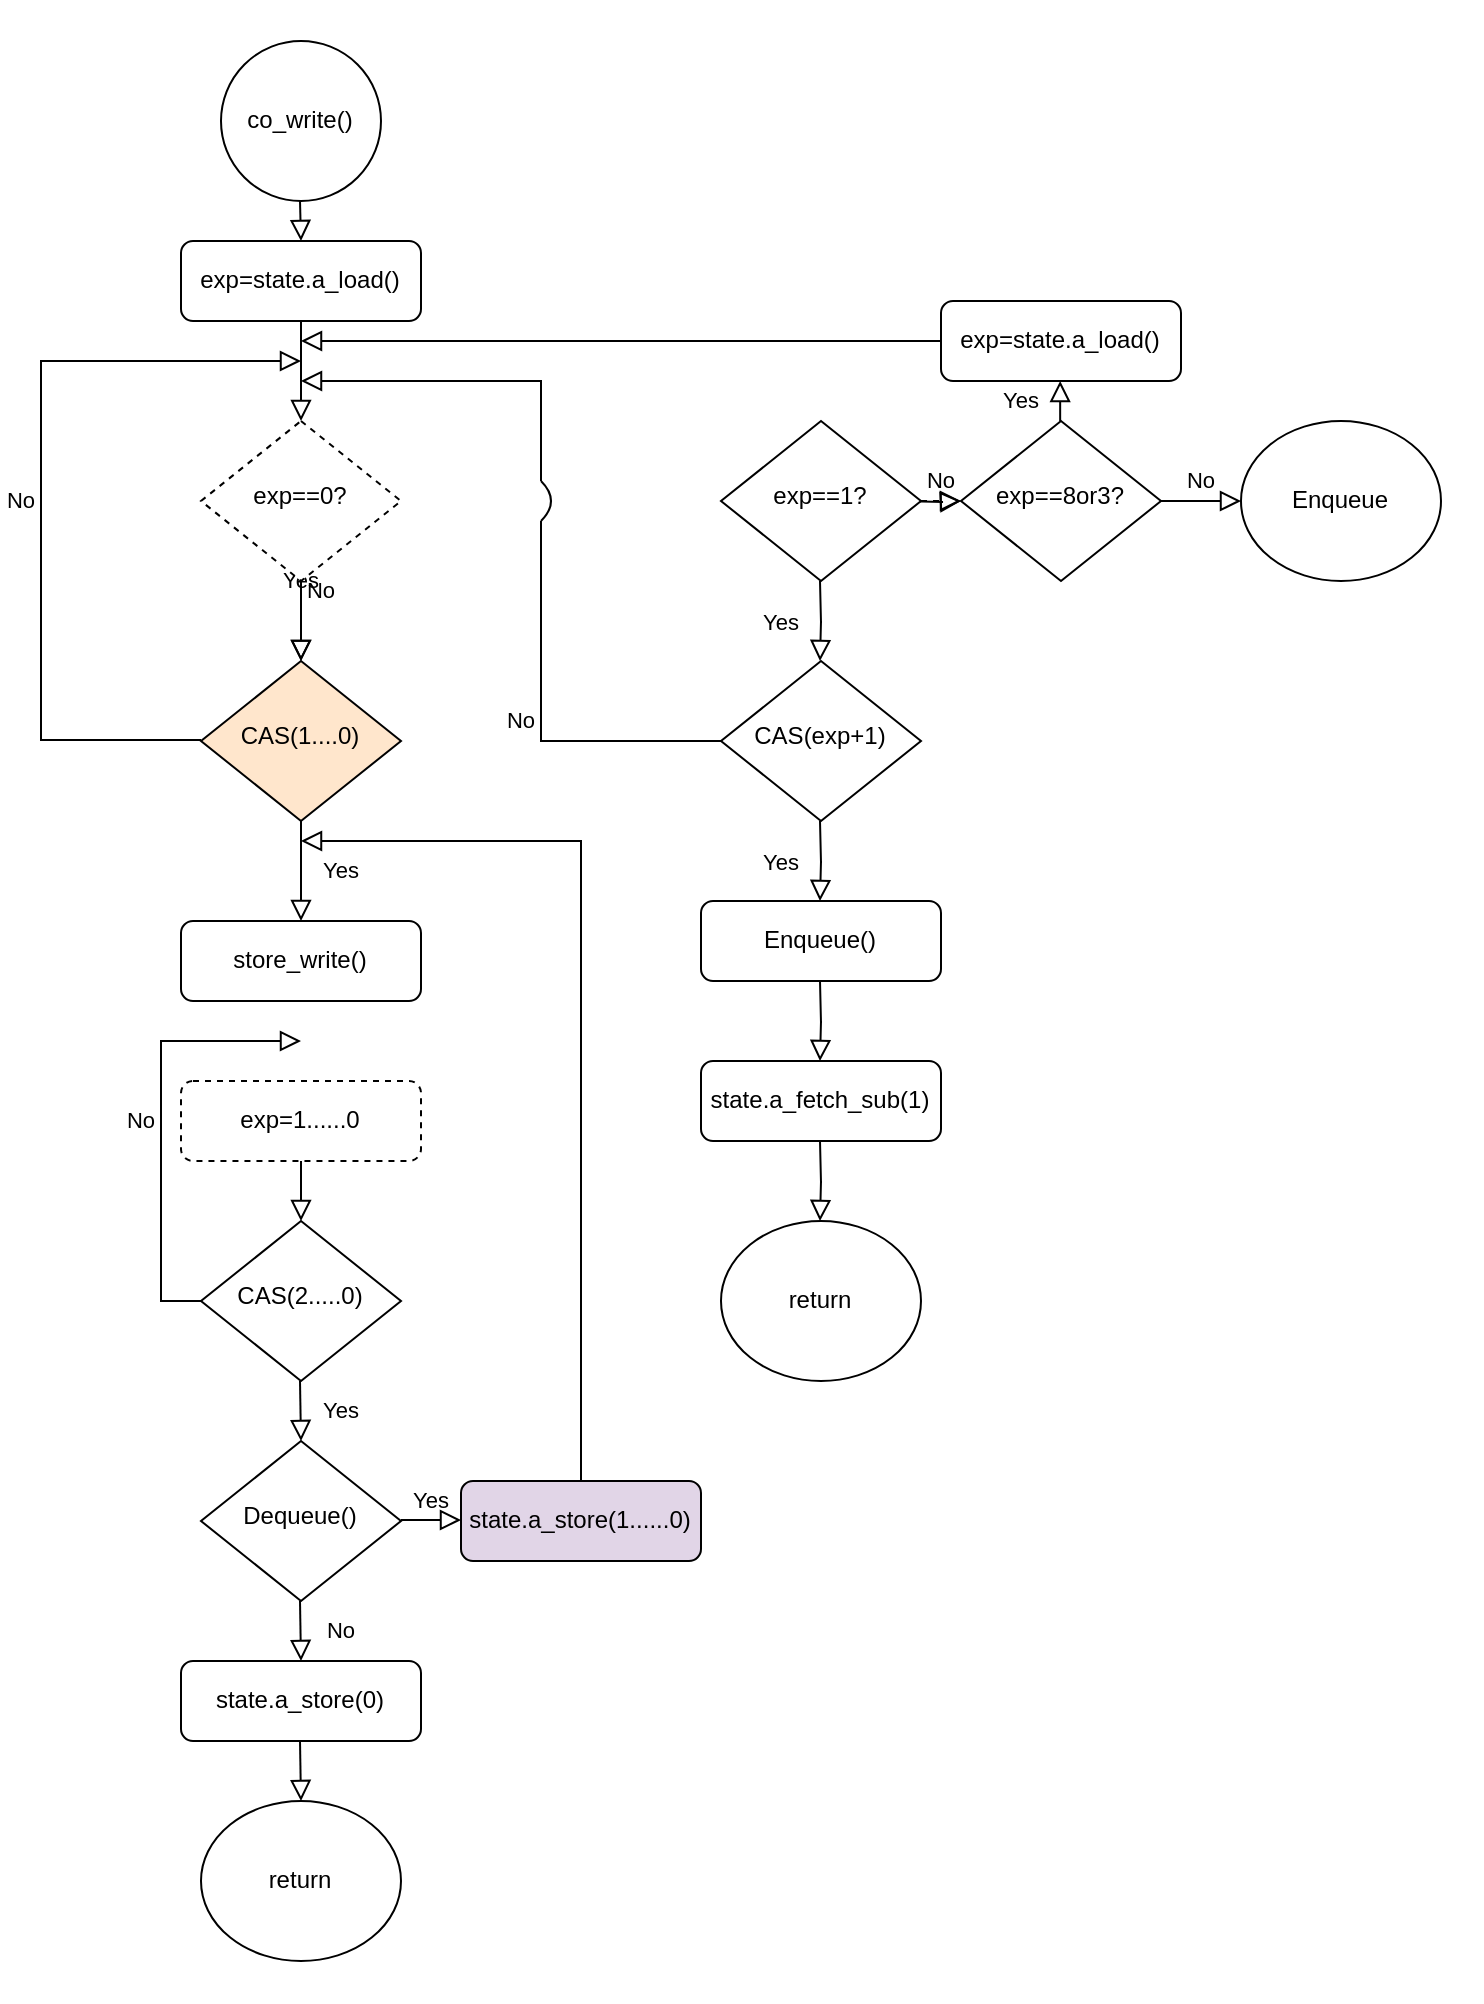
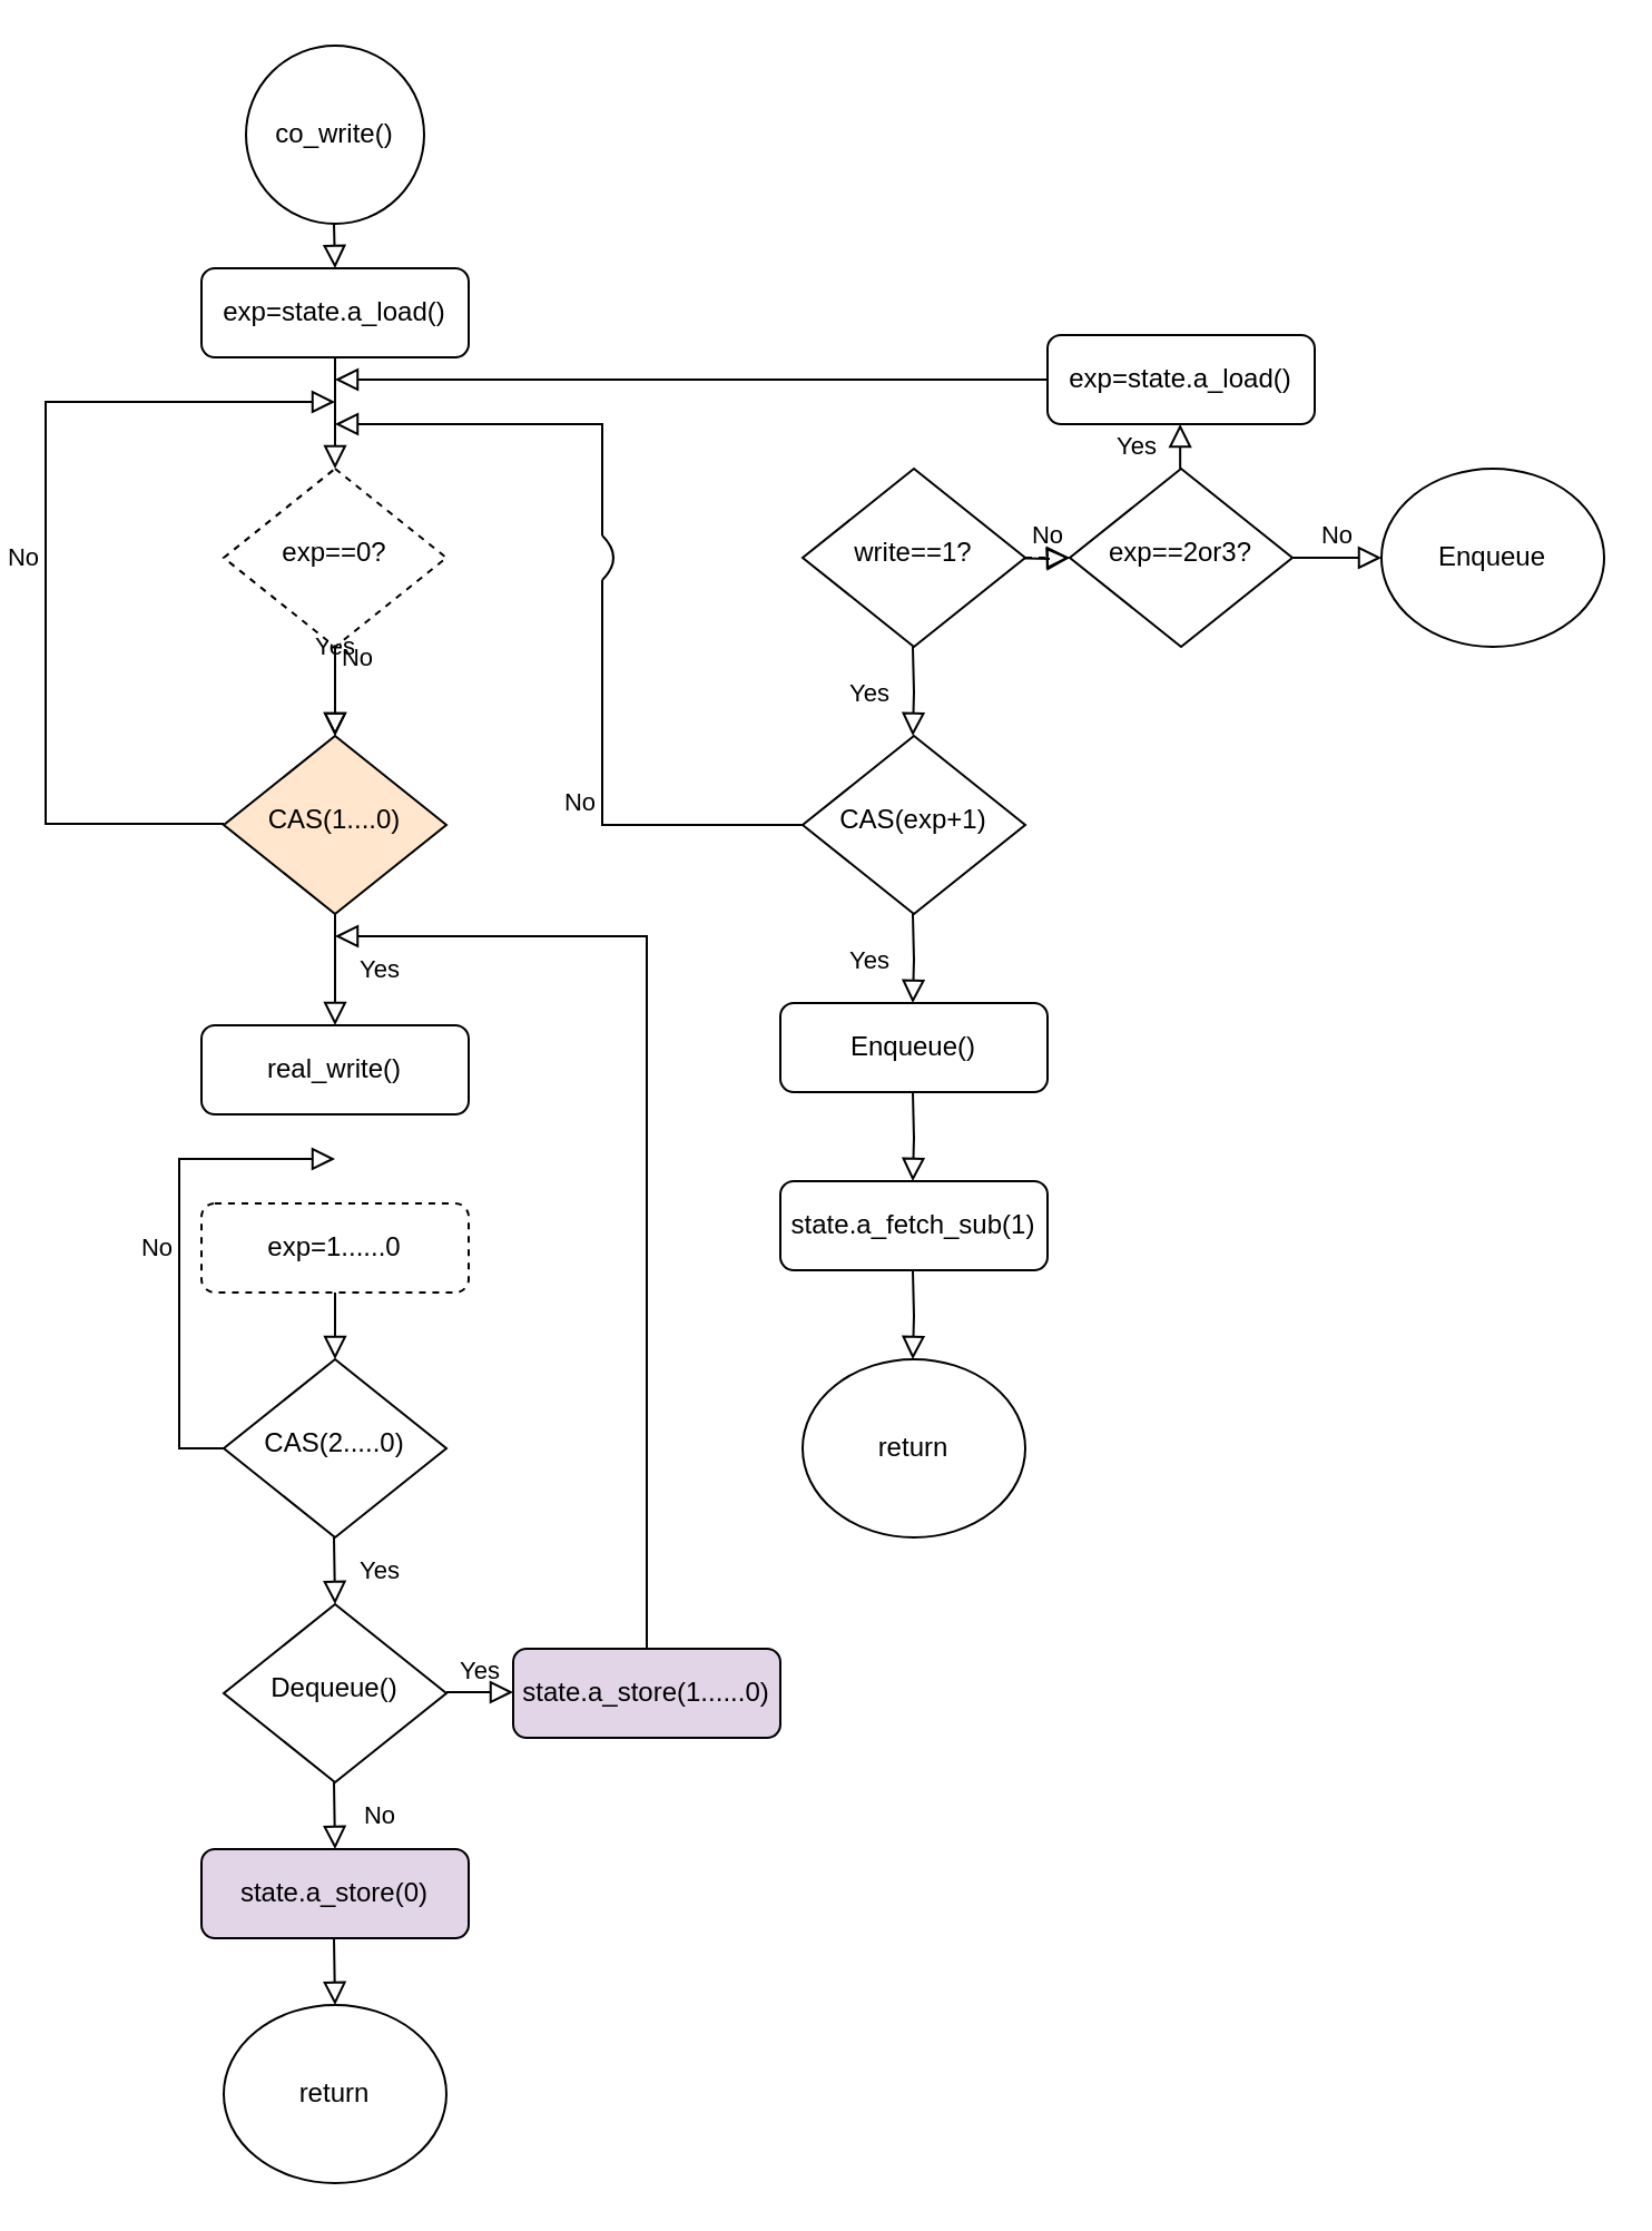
- <mxCell id="8" value="exp==1?" style="rhombus;whiteSpace=wrap;html=1;shadow=0;fontFamily=Helvetica;fontSize=12;align=center;strokeWidth=1;spacing=6;spacingTop=-4;" parent="1" vertex="1"><mxGeometry x="360" y="210" width="100" height="80" as="geometry" /></mxCell>
+ <mxCell id="8" value="write==1?" style="rhombus;whiteSpace=wrap;html=1;shadow=0;fontFamily=Helvetica;fontSize=12;align=center;strokeWidth=1;spacing=6;spacingTop=-4;" parent="1" vertex="1"><mxGeometry x="360" y="210" width="100" height="80" as="geometry" /></mxCell>
- <mxCell id="10" value="exp==8or3?" style="rhombus;whiteSpace=wrap;html=1;shadow=0;fontFamily=Helvetica;fontSize=12;align=center;strokeWidth=1;spacing=6;spacingTop=-4;" parent="1" vertex="1"><mxGeometry x="480" y="210" width="100" height="80" as="geometry" /></mxCell>
+ <mxCell id="10" value="exp==2or3?" style="rhombus;whiteSpace=wrap;html=1;shadow=0;fontFamily=Helvetica;fontSize=12;align=center;strokeWidth=1;spacing=6;spacingTop=-4;" parent="1" vertex="1"><mxGeometry x="480" y="210" width="100" height="80" as="geometry" /></mxCell>
- <mxCell id="17" value="store_write()" style="rounded=1;whiteSpace=wrap;html=1;fontSize=12;glass=0;strokeWidth=1;shadow=0;" parent="1" vertex="1"><mxGeometry x="90" y="460" width="120" height="40" as="geometry" /></mxCell>
+ <mxCell id="17" value="real_write()" style="rounded=1;whiteSpace=wrap;html=1;fontSize=12;glass=0;strokeWidth=1;shadow=0;" parent="1" vertex="1"><mxGeometry x="90" y="460" width="120" height="40" as="geometry" /></mxCell>
- <mxCell id="28" value="state.a_store(0)" style="rounded=1;whiteSpace=wrap;html=1;fontSize=12;glass=0;strokeWidth=1;shadow=0;" parent="1" vertex="1"><mxGeometry x="90" y="830" width="120" height="40" as="geometry" /></mxCell>
+ <mxCell id="28" value="state.a_store(0)" style="rounded=1;whiteSpace=wrap;html=1;fontSize=12;glass=0;strokeWidth=1;shadow=0;fillColor=#e1d5e7;" parent="1" vertex="1"><mxGeometry x="90" y="830" width="120" height="40" as="geometry" /></mxCell>
